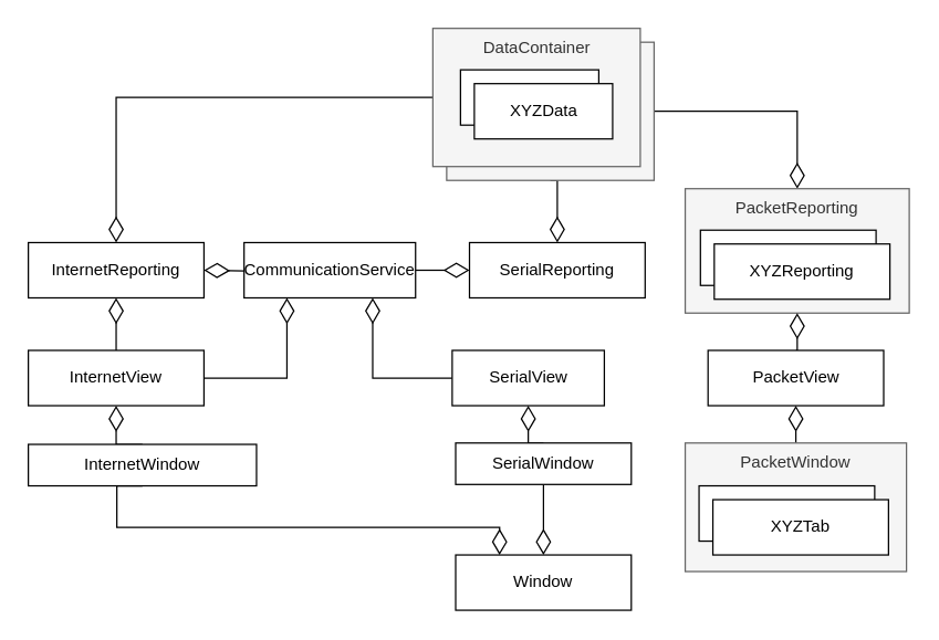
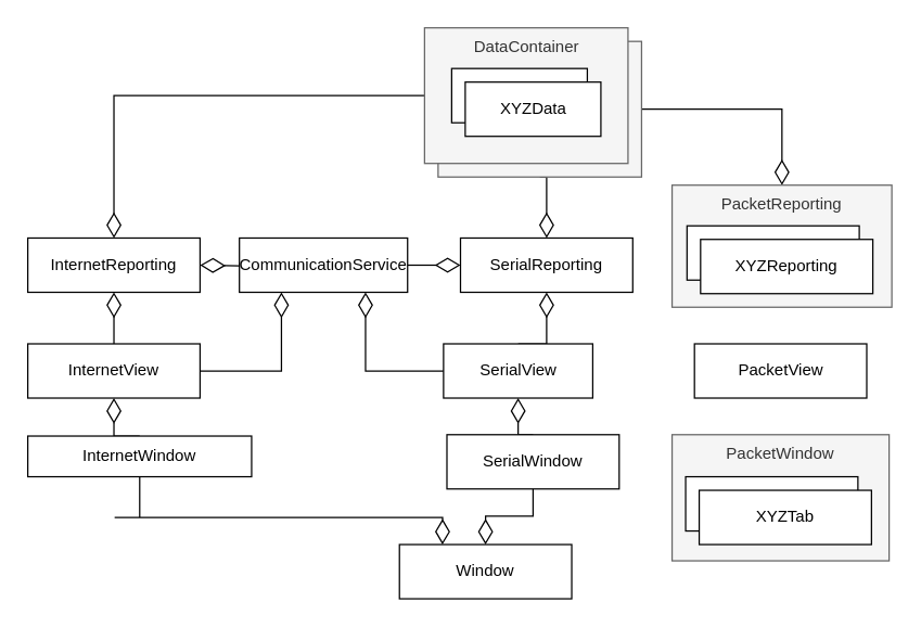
+ <mxCell id="22" style="edgeStyle=orthogonalEdgeStyle;rounded=0;orthogonalLoop=1;jettySize=auto;html=1;exitX=0.5;exitY=0;exitDx=0;exitDy=0;entryX=0.5;entryY=1;entryDx=0;entryDy=0;endArrow=diamondThin;endFill=0;endSize=16;" edge="1" parent="1" source="24" target="12"><mxGeometry relative="1" as="geometry" /></mxCell>
- <mxCell id="28" style="edgeStyle=orthogonalEdgeStyle;rounded=0;orthogonalLoop=1;jettySize=auto;html=1;exitX=0.5;exitY=0;exitDx=0;exitDy=0;entryX=0.5;entryY=1;entryDx=0;entryDy=0;endArrow=diamondThin;endFill=0;endSize=16;" edge="1" parent="1" source="29" target="14"><mxGeometry relative="1" as="geometry" /></mxCell>
- <mxCell id="30" style="edgeStyle=orthogonalEdgeStyle;rounded=0;orthogonalLoop=1;jettySize=auto;html=1;exitX=0.5;exitY=0;exitDx=0;exitDy=0;entryX=0.5;entryY=1;entryDx=0;entryDy=0;endArrow=diamondThin;endFill=0;endSize=16;" edge="1" parent="1" source="31" target="29"><mxGeometry relative="1" as="geometry" /></mxCell>
- <mxCell id="27" value="SerialWindow" style="rounded=0;whiteSpace=wrap;html=1;" parent="1" vertex="1"><mxGeometry x="329" y="320" width="127" height="30" as="geometry" /></mxCell>
+ <mxCell id="27" value="SerialWindow" style="rounded=0;whiteSpace=wrap;html=1;" parent="1" vertex="1"><mxGeometry x="329" y="320" width="127" height="40" as="geometry" /></mxCell>
- <mxCell id="15" value="Window" style="rounded=0;whiteSpace=wrap;html=1;" parent="1" vertex="1"><mxGeometry x="329" y="401" width="127" height="40" as="geometry" /></mxCell>
+ <mxCell id="15" value="Window" style="rounded=0;whiteSpace=wrap;html=1;" parent="1" vertex="1"><mxGeometry x="294" y="401" width="127" height="40" as="geometry" /></mxCell>
